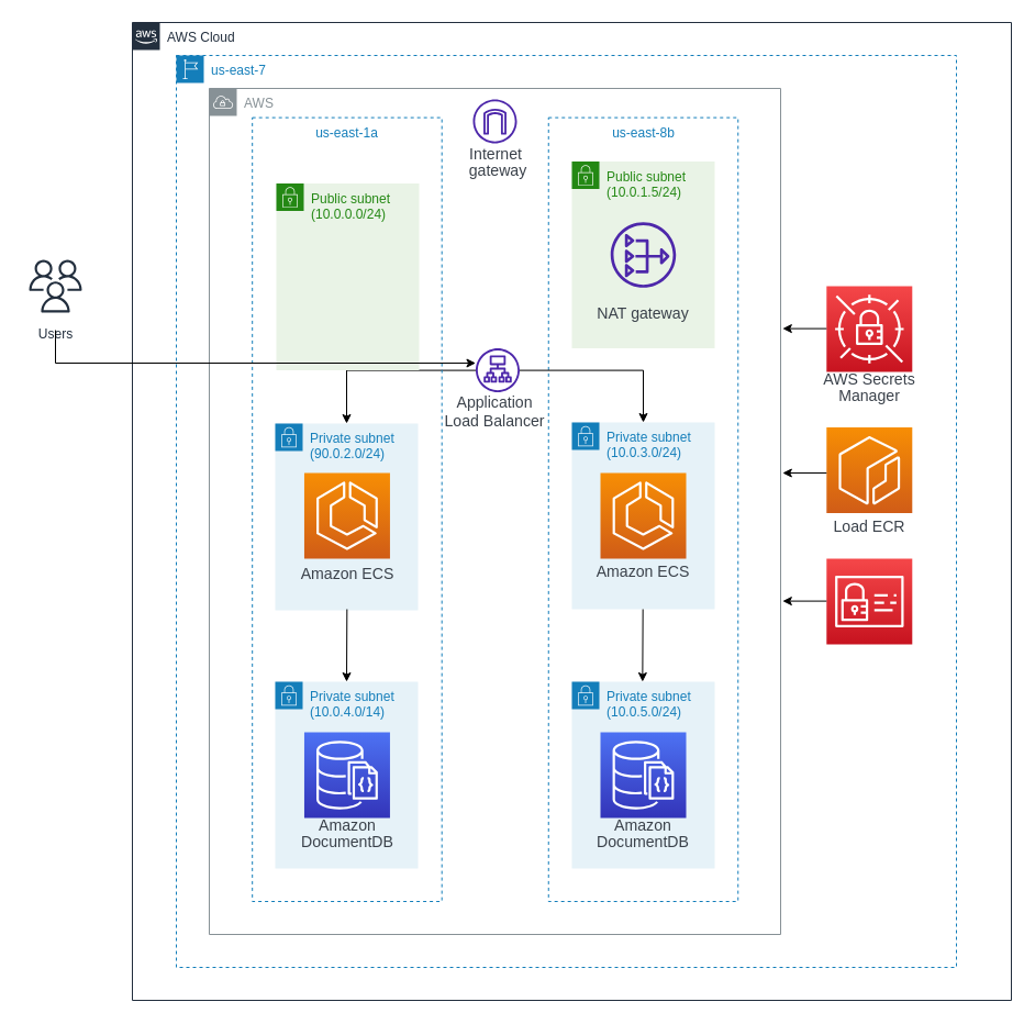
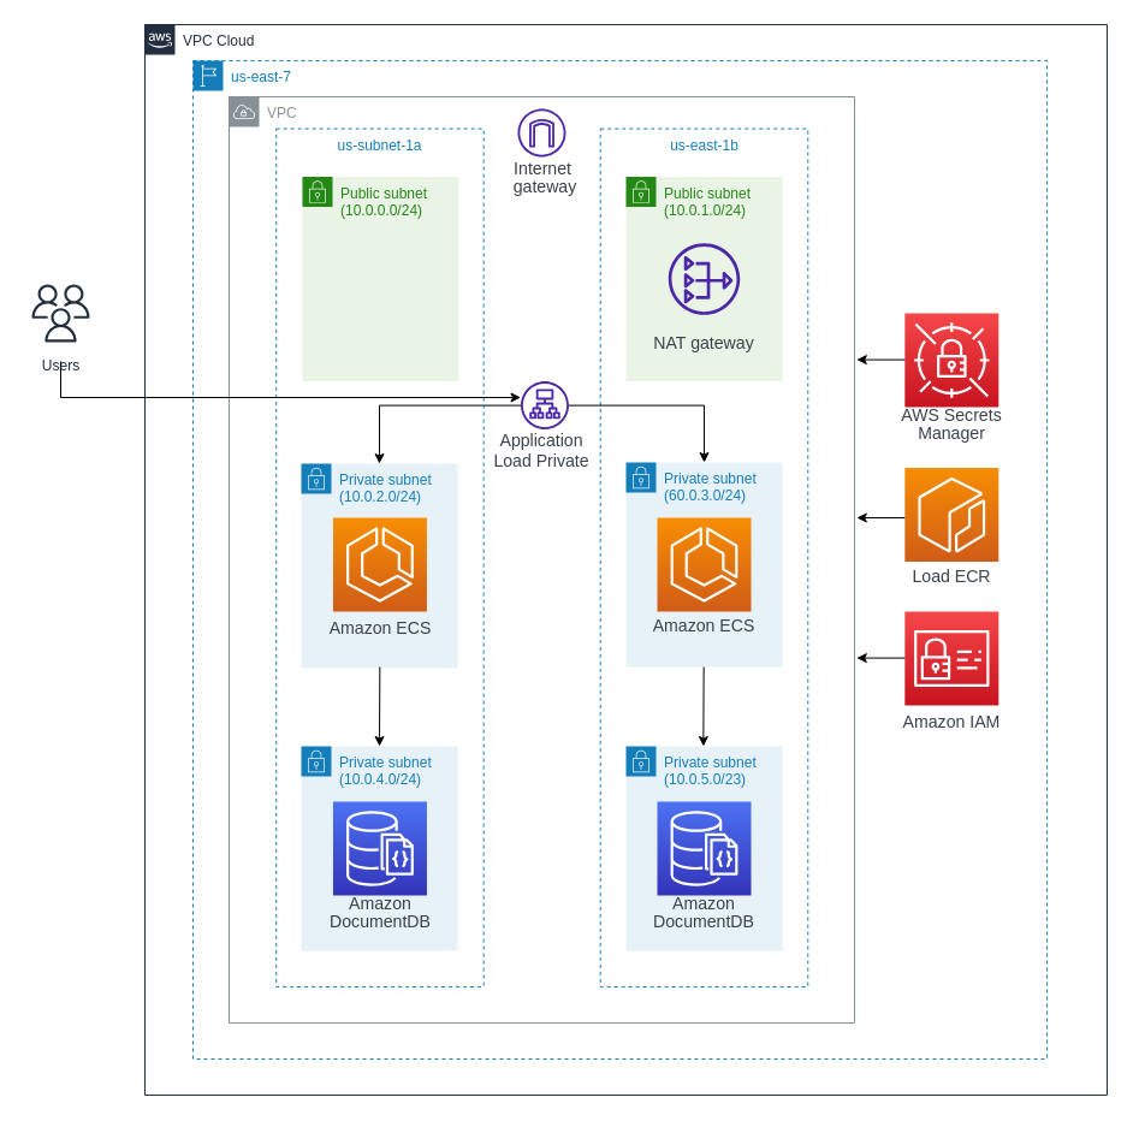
- <mxCell id="4" value="AWS Cloud" style="points=[[0,0],[0.25,0],[0.5,0],[0.75,0],[1,0],[1,0.25],[1,0.5],[1,0.75],[1,1],[0.75,1],[0.5,1],[0.25,1],[0,1],[0,0.75],[0,0.5],[0,0.25]];outlineConnect=0;gradientColor=none;html=1;whiteSpace=wrap;fontSize=12;fontStyle=0;container=0;pointerEvents=0;collapsible=0;recursiveResize=0;shape=mxgraph.aws4.group;grIcon=mxgraph.aws4.group_aws_cloud_alt;strokeColor=#232F3E;fillColor=none;verticalAlign=top;align=left;spacingLeft=30;fontColor=#232F3E;dashed=0;" parent="1" vertex="1"><mxGeometry x="120" y="20" width="800" height="890" as="geometry" /></mxCell>
+ <mxCell id="4" value="VPC Cloud" style="points=[[0,0],[0.25,0],[0.5,0],[0.75,0],[1,0],[1,0.25],[1,0.5],[1,0.75],[1,1],[0.75,1],[0.5,1],[0.25,1],[0,1],[0,0.75],[0,0.5],[0,0.25]];outlineConnect=0;gradientColor=none;html=1;whiteSpace=wrap;fontSize=12;fontStyle=0;container=0;pointerEvents=0;collapsible=0;recursiveResize=0;shape=mxgraph.aws4.group;grIcon=mxgraph.aws4.group_aws_cloud_alt;strokeColor=#232F3E;fillColor=none;verticalAlign=top;align=left;spacingLeft=30;fontColor=#232F3E;dashed=0;" parent="1" vertex="1"><mxGeometry x="120" y="20" width="800" height="890" as="geometry" /></mxCell>
- <mxCell id="10" value="AWS" style="sketch=0;outlineConnect=0;gradientColor=none;html=1;whiteSpace=wrap;fontSize=12;fontStyle=0;shape=mxgraph.aws4.group;grIcon=mxgraph.aws4.group_vpc;strokeColor=#879196;fillColor=none;verticalAlign=top;align=left;spacingLeft=30;fontColor=#879196;dashed=0;" parent="7" vertex="1"><mxGeometry x="30" y="30" width="520" height="770" as="geometry" /></mxCell>
+ <mxCell id="10" value="VPC" style="sketch=0;outlineConnect=0;gradientColor=none;html=1;whiteSpace=wrap;fontSize=12;fontStyle=0;shape=mxgraph.aws4.group;grIcon=mxgraph.aws4.group_vpc;strokeColor=#879196;fillColor=none;verticalAlign=top;align=left;spacingLeft=30;fontColor=#879196;dashed=0;" parent="7" vertex="1"><mxGeometry x="30" y="30" width="520" height="770" as="geometry" /></mxCell>
- <mxCell id="9" value="us-east-1a" style="fillColor=none;strokeColor=#147EBA;dashed=1;verticalAlign=top;fontStyle=0;fontColor=#147EBA;whiteSpace=wrap;html=1;" parent="7" vertex="1"><mxGeometry x="69.2" y="56.58" width="172.5" height="713.42" as="geometry" /></mxCell>
+ <mxCell id="9" value="us-subnet-1a" style="fillColor=none;strokeColor=#147EBA;dashed=1;verticalAlign=top;fontStyle=0;fontColor=#147EBA;whiteSpace=wrap;html=1;" parent="7" vertex="1"><mxGeometry x="69.2" y="56.58" width="172.5" height="713.42" as="geometry" /></mxCell>
- <mxCell id="8" value="us-east-8b" style="fillColor=none;strokeColor=#147EBA;dashed=1;verticalAlign=top;fontStyle=0;fontColor=#147EBA;whiteSpace=wrap;html=1;" parent="7" vertex="1"><mxGeometry x="338.75" y="56.58" width="172.5" height="713.42" as="geometry" /></mxCell>
+ <mxCell id="8" value="us-east-1b" style="fillColor=none;strokeColor=#147EBA;dashed=1;verticalAlign=top;fontStyle=0;fontColor=#147EBA;whiteSpace=wrap;html=1;" parent="7" vertex="1"><mxGeometry x="338.75" y="56.58" width="172.5" height="713.42" as="geometry" /></mxCell>
- <mxCell id="25" value="Public subnet (10.0.1.5/24)" style="points=[[0,0],[0.25,0],[0.5,0],[0.75,0],[1,0],[1,0.25],[1,0.5],[1,0.75],[1,1],[0.75,1],[0.5,1],[0.25,1],[0,1],[0,0.75],[0,0.5],[0,0.25]];outlineConnect=0;gradientColor=none;html=1;whiteSpace=wrap;fontSize=12;fontStyle=0;container=1;pointerEvents=0;collapsible=0;recursiveResize=0;shape=mxgraph.aws4.group;grIcon=mxgraph.aws4.group_security_group;grStroke=0;strokeColor=#248814;fillColor=#E9F3E6;verticalAlign=top;align=left;spacingLeft=30;fontColor=#248814;dashed=0;" parent="7" vertex="1"><mxGeometry x="360" y="96.58" width="130" height="170" as="geometry" /></mxCell>
+ <mxCell id="25" value="Public subnet (10.0.1.0/24)" style="points=[[0,0],[0.25,0],[0.5,0],[0.75,0],[1,0],[1,0.25],[1,0.5],[1,0.75],[1,1],[0.75,1],[0.5,1],[0.25,1],[0,1],[0,0.75],[0,0.5],[0,0.25]];outlineConnect=0;gradientColor=none;html=1;whiteSpace=wrap;fontSize=12;fontStyle=0;container=1;pointerEvents=0;collapsible=0;recursiveResize=0;shape=mxgraph.aws4.group;grIcon=mxgraph.aws4.group_security_group;grStroke=0;strokeColor=#248814;fillColor=#E9F3E6;verticalAlign=top;align=left;spacingLeft=30;fontColor=#248814;dashed=0;" parent="7" vertex="1"><mxGeometry x="360" y="96.58" width="130" height="170" as="geometry" /></mxCell>
- <mxCell id="29" value="Public subnet (10.0.0.0/24)" style="points=[[0,0],[0.25,0],[0.5,0],[0.75,0],[1,0],[1,0.25],[1,0.5],[1,0.75],[1,1],[0.75,1],[0.5,1],[0.25,1],[0,1],[0,0.75],[0,0.5],[0,0.25]];outlineConnect=0;gradientColor=none;html=1;whiteSpace=wrap;fontSize=12;fontStyle=0;container=1;pointerEvents=0;collapsible=0;recursiveResize=0;shape=mxgraph.aws4.group;grIcon=mxgraph.aws4.group_security_group;grStroke=0;strokeColor=#248814;fillColor=#E9F3E6;verticalAlign=top;align=left;spacingLeft=30;fontColor=#248814;dashed=0;" parent="7" vertex="1"><mxGeometry x="91" y="116.58" width="130" height="170" as="geometry" /></mxCell>
+ <mxCell id="29" value="Public subnet (10.0.0.0/24)" style="points=[[0,0],[0.25,0],[0.5,0],[0.75,0],[1,0],[1,0.25],[1,0.5],[1,0.75],[1,1],[0.75,1],[0.5,1],[0.25,1],[0,1],[0,0.75],[0,0.5],[0,0.25]];outlineConnect=0;gradientColor=none;html=1;whiteSpace=wrap;fontSize=12;fontStyle=0;container=1;pointerEvents=0;collapsible=0;recursiveResize=0;shape=mxgraph.aws4.group;grIcon=mxgraph.aws4.group_security_group;grStroke=0;strokeColor=#248814;fillColor=#E9F3E6;verticalAlign=top;align=left;spacingLeft=30;fontColor=#248814;dashed=0;" parent="7" vertex="1"><mxGeometry x="91" y="96.58" width="130" height="170" as="geometry" /></mxCell>
- <mxCell id="22" value="&lt;div style=&quot;&quot;&gt;&lt;p style=&quot;margin: 0px; text-indent: 0px; direction: ltr;&quot;&gt;&lt;font face=&quot;Arial&quot; color=&quot;#3a414a&quot;&gt;&lt;span style=&quot;font-size: 14.11px;&quot;&gt;Application&lt;/span&gt;&lt;/font&gt;&lt;/p&gt;&lt;p style=&quot;margin: 0px; text-indent: 0px; direction: ltr;&quot;&gt;&lt;font face=&quot;Arial&quot; color=&quot;#3a414a&quot;&gt;&lt;span style=&quot;font-size: 14.11px;&quot;&gt;Load Balancer&lt;/span&gt;&lt;/font&gt;&lt;/p&gt;&lt;/div&gt;" style="text;vsdxID=62;fillColor=none;gradientColor=none;strokeColor=none;spacingTop=-3;spacingBottom=-3;spacingLeft=-3;spacingRight=-3;points=[[0,0.5,0],[1,0.5,0],[0.5,1,0],[0.5,0,0],[0,1,0]];labelBackgroundColor=none;rounded=1;html=1;whiteSpace=wrap;verticalAlign=middle;align=center;;html=1;" parent="7" vertex="1"><mxGeometry x="239.2" y="310.0" width="101.6" height="28.58" as="geometry" /></mxCell>
+ <mxCell id="22" value="&lt;div style=&quot;&quot;&gt;&lt;p style=&quot;margin: 0px; text-indent: 0px; direction: ltr;&quot;&gt;&lt;font face=&quot;Arial&quot; color=&quot;#3a414a&quot;&gt;&lt;span style=&quot;font-size: 14.11px;&quot;&gt;Application&lt;/span&gt;&lt;/font&gt;&lt;/p&gt;&lt;p style=&quot;margin: 0px; text-indent: 0px; direction: ltr;&quot;&gt;&lt;font face=&quot;Arial&quot; color=&quot;#3a414a&quot;&gt;&lt;span style=&quot;font-size: 14.11px;&quot;&gt;Load Private&lt;/span&gt;&lt;/font&gt;&lt;/p&gt;&lt;/div&gt;" style="text;vsdxID=62;fillColor=none;gradientColor=none;strokeColor=none;spacingTop=-3;spacingBottom=-3;spacingLeft=-3;spacingRight=-3;points=[[0,0.5,0],[1,0.5,0],[0.5,1,0],[0.5,0,0],[0,1,0]];labelBackgroundColor=none;rounded=1;html=1;whiteSpace=wrap;verticalAlign=middle;align=center;;html=1;" parent="7" vertex="1"><mxGeometry x="239.2" y="310.0" width="101.6" height="28.58" as="geometry" /></mxCell>
- <mxCell id="23" value="Private subnet (10.0.3.0/24)" style="points=[[0,0],[0.25,0],[0.5,0],[0.75,0],[1,0],[1,0.25],[1,0.5],[1,0.75],[1,1],[0.75,1],[0.5,1],[0.25,1],[0,1],[0,0.75],[0,0.5],[0,0.25]];outlineConnect=0;gradientColor=none;html=1;whiteSpace=wrap;fontSize=12;fontStyle=0;container=1;pointerEvents=0;collapsible=0;recursiveResize=0;shape=mxgraph.aws4.group;grIcon=mxgraph.aws4.group_security_group;grStroke=0;strokeColor=#147EBA;fillColor=#E6F2F8;verticalAlign=top;align=left;spacingLeft=30;fontColor=#147EBA;dashed=0;" parent="7" vertex="1"><mxGeometry x="360" y="334" width="130" height="170" as="geometry" /></mxCell>
+ <mxCell id="23" value="Private subnet (60.0.3.0/24)" style="points=[[0,0],[0.25,0],[0.5,0],[0.75,0],[1,0],[1,0.25],[1,0.5],[1,0.75],[1,1],[0.75,1],[0.5,1],[0.25,1],[0,1],[0,0.75],[0,0.5],[0,0.25]];outlineConnect=0;gradientColor=none;html=1;whiteSpace=wrap;fontSize=12;fontStyle=0;container=1;pointerEvents=0;collapsible=0;recursiveResize=0;shape=mxgraph.aws4.group;grIcon=mxgraph.aws4.group_security_group;grStroke=0;strokeColor=#147EBA;fillColor=#E6F2F8;verticalAlign=top;align=left;spacingLeft=30;fontColor=#147EBA;dashed=0;" parent="7" vertex="1"><mxGeometry x="360" y="334" width="130" height="170" as="geometry" /></mxCell>
- <mxCell id="3" value="Private subnet (90.0.2.0/24)" style="points=[[0,0],[0.25,0],[0.5,0],[0.75,0],[1,0],[1,0.25],[1,0.5],[1,0.75],[1,1],[0.75,1],[0.5,1],[0.25,1],[0,1],[0,0.75],[0,0.5],[0,0.25]];outlineConnect=0;gradientColor=none;html=1;whiteSpace=wrap;fontSize=12;fontStyle=0;container=1;pointerEvents=0;collapsible=0;recursiveResize=0;shape=mxgraph.aws4.group;grIcon=mxgraph.aws4.group_security_group;grStroke=0;strokeColor=#147EBA;fillColor=#E6F2F8;verticalAlign=top;align=left;spacingLeft=30;fontColor=#147EBA;dashed=0;" parent="1" vertex="1"><mxGeometry x="250" y="385" width="130" height="170" as="geometry" /></mxCell>
+ <mxCell id="3" value="Private subnet (10.0.2.0/24)" style="points=[[0,0],[0.25,0],[0.5,0],[0.75,0],[1,0],[1,0.25],[1,0.5],[1,0.75],[1,1],[0.75,1],[0.5,1],[0.25,1],[0,1],[0,0.75],[0,0.5],[0,0.25]];outlineConnect=0;gradientColor=none;html=1;whiteSpace=wrap;fontSize=12;fontStyle=0;container=1;pointerEvents=0;collapsible=0;recursiveResize=0;shape=mxgraph.aws4.group;grIcon=mxgraph.aws4.group_security_group;grStroke=0;strokeColor=#147EBA;fillColor=#E6F2F8;verticalAlign=top;align=left;spacingLeft=30;fontColor=#147EBA;dashed=0;" parent="1" vertex="1"><mxGeometry x="250" y="385" width="130" height="170" as="geometry" /></mxCell>
+ <mxCell id="33" value="&lt;div style=&quot;&quot;&gt;&lt;p style=&quot;margin: 0px; text-indent: 0px; direction: ltr;&quot;&gt;&lt;font face=&quot;Arial&quot; color=&quot;#3a414a&quot;&gt;&lt;span style=&quot;font-size: 14.11px;&quot;&gt;Amazon IAM&lt;/span&gt;&lt;/font&gt;&lt;/p&gt;&lt;/div&gt;" style="text;vsdxID=62;fillColor=none;gradientColor=none;strokeColor=none;spacingTop=-3;spacingBottom=-3;spacingLeft=-3;spacingRight=-3;points=[[0,0.5,0],[1,0.5,0],[0.5,1,0],[0.5,0,0],[0,1,0]];labelBackgroundColor=none;rounded=1;html=1;whiteSpace=wrap;verticalAlign=middle;align=center;;html=1;" parent="7" vertex="1"><mxGeometry x="580" y="536" width="101.6" height="28.58" as="geometry" /></mxCell>
- <mxCell id="2" value="Private subnet (10.0.4.0/14)" style="points=[[0,0],[0.25,0],[0.5,0],[0.75,0],[1,0],[1,0.25],[1,0.5],[1,0.75],[1,1],[0.75,1],[0.5,1],[0.25,1],[0,1],[0,0.75],[0,0.5],[0,0.25]];outlineConnect=0;gradientColor=none;html=1;whiteSpace=wrap;fontSize=12;fontStyle=0;container=1;pointerEvents=0;collapsible=0;recursiveResize=0;shape=mxgraph.aws4.group;grIcon=mxgraph.aws4.group_security_group;grStroke=0;strokeColor=#147EBA;fillColor=#E6F2F8;verticalAlign=top;align=left;spacingLeft=30;fontColor=#147EBA;dashed=0;" parent="1" vertex="1"><mxGeometry x="250" y="620" width="130" height="170" as="geometry" /></mxCell>
+ <mxCell id="2" value="Private subnet (10.0.4.0/24)" style="points=[[0,0],[0.25,0],[0.5,0],[0.75,0],[1,0],[1,0.25],[1,0.5],[1,0.75],[1,1],[0.75,1],[0.5,1],[0.25,1],[0,1],[0,0.75],[0,0.5],[0,0.25]];outlineConnect=0;gradientColor=none;html=1;whiteSpace=wrap;fontSize=12;fontStyle=0;container=1;pointerEvents=0;collapsible=0;recursiveResize=0;shape=mxgraph.aws4.group;grIcon=mxgraph.aws4.group_security_group;grStroke=0;strokeColor=#147EBA;fillColor=#E6F2F8;verticalAlign=top;align=left;spacingLeft=30;fontColor=#147EBA;dashed=0;" parent="1" vertex="1"><mxGeometry x="250" y="620" width="130" height="170" as="geometry" /></mxCell>
- <mxCell id="11" value="Private subnet (10.0.5.0/24)" style="points=[[0,0],[0.25,0],[0.5,0],[0.75,0],[1,0],[1,0.25],[1,0.5],[1,0.75],[1,1],[0.75,1],[0.5,1],[0.25,1],[0,1],[0,0.75],[0,0.5],[0,0.25]];outlineConnect=0;gradientColor=none;html=1;whiteSpace=wrap;fontSize=12;fontStyle=0;container=1;pointerEvents=0;collapsible=0;recursiveResize=0;shape=mxgraph.aws4.group;grIcon=mxgraph.aws4.group_security_group;grStroke=0;strokeColor=#147EBA;fillColor=#E6F2F8;verticalAlign=top;align=left;spacingLeft=30;fontColor=#147EBA;dashed=0;" parent="7" vertex="1"><mxGeometry x="360" y="570" width="130" height="170" as="geometry" /></mxCell>
+ <mxCell id="11" value="Private subnet (10.0.5.0/23)" style="points=[[0,0],[0.25,0],[0.5,0],[0.75,0],[1,0],[1,0.25],[1,0.5],[1,0.75],[1,1],[0.75,1],[0.5,1],[0.25,1],[0,1],[0,0.75],[0,0.5],[0,0.25]];outlineConnect=0;gradientColor=none;html=1;whiteSpace=wrap;fontSize=12;fontStyle=0;container=1;pointerEvents=0;collapsible=0;recursiveResize=0;shape=mxgraph.aws4.group;grIcon=mxgraph.aws4.group_security_group;grStroke=0;strokeColor=#147EBA;fillColor=#E6F2F8;verticalAlign=top;align=left;spacingLeft=30;fontColor=#147EBA;dashed=0;" parent="7" vertex="1"><mxGeometry x="360" y="570" width="130" height="170" as="geometry" /></mxCell>
